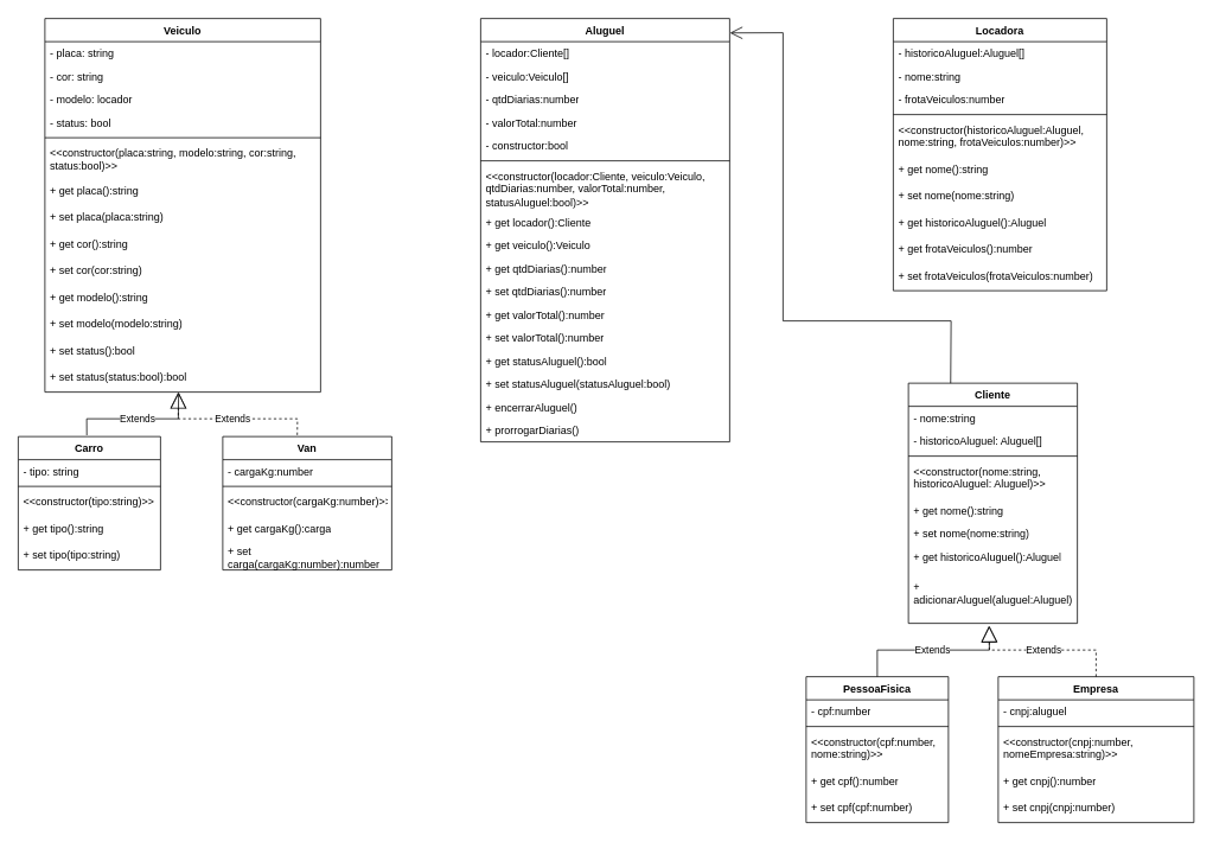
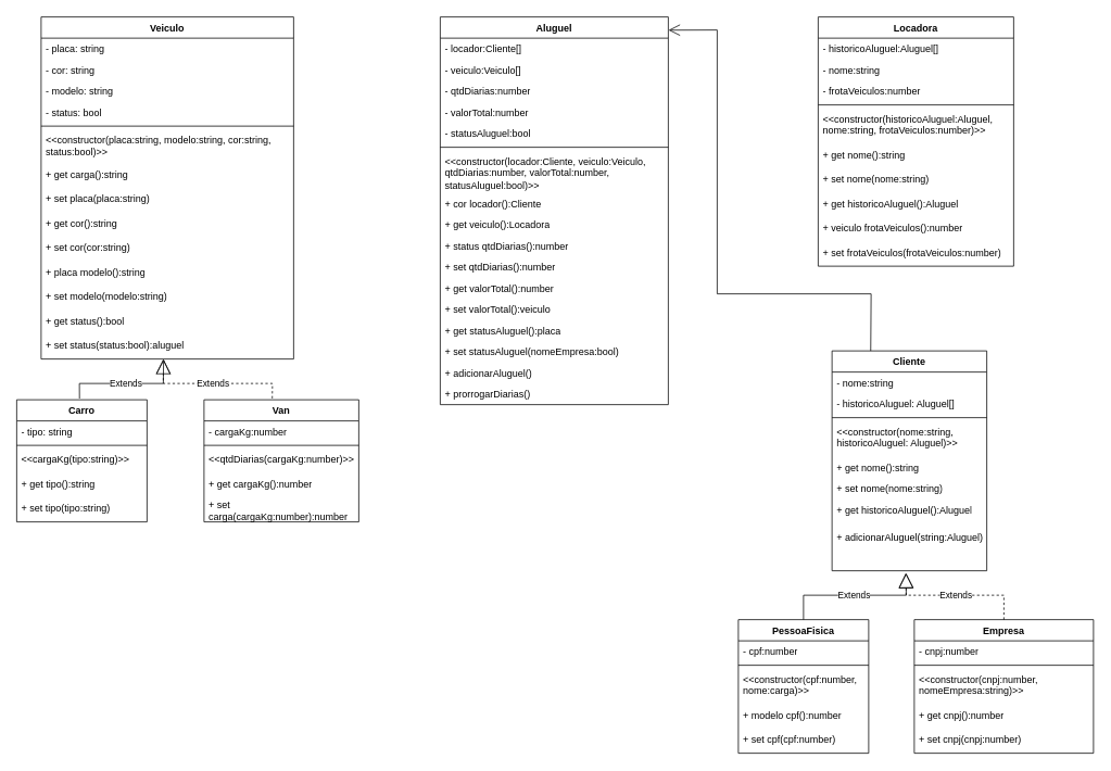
- <mxCell id="29" value="- modelo: locador" style="text;strokeColor=none;fillColor=none;align=left;verticalAlign=top;spacingLeft=4;spacingRight=4;overflow=hidden;rotatable=0;points=[[0,0.5],[1,0.5]];portConstraint=eastwest;whiteSpace=wrap;html=1;" parent="26" vertex="1"><mxGeometry y="78" width="310" height="26" as="geometry" /></mxCell>
+ <mxCell id="29" value="- modelo: string" style="text;strokeColor=none;fillColor=none;align=left;verticalAlign=top;spacingLeft=4;spacingRight=4;overflow=hidden;rotatable=0;points=[[0,0.5],[1,0.5]];portConstraint=eastwest;whiteSpace=wrap;html=1;" parent="26" vertex="1"><mxGeometry y="78" width="310" height="26" as="geometry" /></mxCell>
- <mxCell id="57" value="- constructor:bool" style="text;strokeColor=none;fillColor=none;align=left;verticalAlign=top;spacingLeft=4;spacingRight=4;overflow=hidden;rotatable=0;points=[[0,0.5],[1,0.5]];portConstraint=eastwest;whiteSpace=wrap;html=1;" parent="52" vertex="1"><mxGeometry y="130" width="280" height="26" as="geometry" /></mxCell>
+ <mxCell id="57" value="- statusAluguel:bool" style="text;strokeColor=none;fillColor=none;align=left;verticalAlign=top;spacingLeft=4;spacingRight=4;overflow=hidden;rotatable=0;points=[[0,0.5],[1,0.5]];portConstraint=eastwest;whiteSpace=wrap;html=1;" parent="52" vertex="1"><mxGeometry y="130" width="280" height="26" as="geometry" /></mxCell>
- <mxCell id="33" value="+ get placa():string" style="text;strokeColor=none;fillColor=none;align=left;verticalAlign=top;spacingLeft=4;spacingRight=4;overflow=hidden;rotatable=0;points=[[0,0.5],[1,0.5]];portConstraint=eastwest;whiteSpace=wrap;html=1;" parent="26" vertex="1"><mxGeometry y="180" width="310" height="30" as="geometry" /></mxCell>
+ <mxCell id="33" value="+ get carga():string" style="text;strokeColor=none;fillColor=none;align=left;verticalAlign=top;spacingLeft=4;spacingRight=4;overflow=hidden;rotatable=0;points=[[0,0.5],[1,0.5]];portConstraint=eastwest;whiteSpace=wrap;html=1;" parent="26" vertex="1"><mxGeometry y="180" width="310" height="30" as="geometry" /></mxCell>
- <mxCell id="60" value="+ get locador():Cliente" style="text;strokeColor=none;fillColor=none;align=left;verticalAlign=top;spacingLeft=4;spacingRight=4;overflow=hidden;rotatable=0;points=[[0,0.5],[1,0.5]];portConstraint=eastwest;whiteSpace=wrap;html=1;" parent="52" vertex="1"><mxGeometry y="216" width="280" height="26" as="geometry" /></mxCell>
+ <mxCell id="60" value="+ cor locador():Cliente" style="text;strokeColor=none;fillColor=none;align=left;verticalAlign=top;spacingLeft=4;spacingRight=4;overflow=hidden;rotatable=0;points=[[0,0.5],[1,0.5]];portConstraint=eastwest;whiteSpace=wrap;html=1;" parent="52" vertex="1"><mxGeometry y="216" width="280" height="26" as="geometry" /></mxCell>
- <mxCell id="61" value="+ get veiculo():Veiculo" style="text;strokeColor=none;fillColor=none;align=left;verticalAlign=top;spacingLeft=4;spacingRight=4;overflow=hidden;rotatable=0;points=[[0,0.5],[1,0.5]];portConstraint=eastwest;whiteSpace=wrap;html=1;" parent="52" vertex="1"><mxGeometry y="242" width="280" height="26" as="geometry" /></mxCell>
+ <mxCell id="61" value="+ get veiculo():Locadora" style="text;strokeColor=none;fillColor=none;align=left;verticalAlign=top;spacingLeft=4;spacingRight=4;overflow=hidden;rotatable=0;points=[[0,0.5],[1,0.5]];portConstraint=eastwest;whiteSpace=wrap;html=1;" parent="52" vertex="1"><mxGeometry y="242" width="280" height="26" as="geometry" /></mxCell>
- <mxCell id="50" value="+ get frotaVeiculos():number" style="text;strokeColor=none;fillColor=none;align=left;verticalAlign=top;spacingLeft=4;spacingRight=4;overflow=hidden;rotatable=0;points=[[0,0.5],[1,0.5]];portConstraint=eastwest;whiteSpace=wrap;html=1;" parent="41" vertex="1"><mxGeometry y="246" width="240" height="30" as="geometry" /></mxCell>
+ <mxCell id="50" value="+ veiculo frotaVeiculos():number" style="text;strokeColor=none;fillColor=none;align=left;verticalAlign=top;spacingLeft=4;spacingRight=4;overflow=hidden;rotatable=0;points=[[0,0.5],[1,0.5]];portConstraint=eastwest;whiteSpace=wrap;html=1;" parent="41" vertex="1"><mxGeometry y="246" width="240" height="30" as="geometry" /></mxCell>
- <mxCell id="62" value="+ get qtdDiarias():number" style="text;strokeColor=none;fillColor=none;align=left;verticalAlign=top;spacingLeft=4;spacingRight=4;overflow=hidden;rotatable=0;points=[[0,0.5],[1,0.5]];portConstraint=eastwest;whiteSpace=wrap;html=1;" parent="52" vertex="1"><mxGeometry y="268" width="280" height="26" as="geometry" /></mxCell>
+ <mxCell id="62" value="+ status qtdDiarias():number" style="text;strokeColor=none;fillColor=none;align=left;verticalAlign=top;spacingLeft=4;spacingRight=4;overflow=hidden;rotatable=0;points=[[0,0.5],[1,0.5]];portConstraint=eastwest;whiteSpace=wrap;html=1;" parent="52" vertex="1"><mxGeometry y="268" width="280" height="26" as="geometry" /></mxCell>
- <mxCell id="37" value="+ get modelo():string" style="text;strokeColor=none;fillColor=none;align=left;verticalAlign=top;spacingLeft=4;spacingRight=4;overflow=hidden;rotatable=0;points=[[0,0.5],[1,0.5]];portConstraint=eastwest;whiteSpace=wrap;html=1;" parent="26" vertex="1"><mxGeometry y="300" width="310" height="30" as="geometry" /></mxCell>
+ <mxCell id="37" value="+ placa modelo():string" style="text;strokeColor=none;fillColor=none;align=left;verticalAlign=top;spacingLeft=4;spacingRight=4;overflow=hidden;rotatable=0;points=[[0,0.5],[1,0.5]];portConstraint=eastwest;whiteSpace=wrap;html=1;" parent="26" vertex="1"><mxGeometry y="300" width="310" height="30" as="geometry" /></mxCell>
- <mxCell id="65" value="+ set valorTotal():number" style="text;strokeColor=none;fillColor=none;align=left;verticalAlign=top;spacingLeft=4;spacingRight=4;overflow=hidden;rotatable=0;points=[[0,0.5],[1,0.5]];portConstraint=eastwest;whiteSpace=wrap;html=1;" parent="52" vertex="1"><mxGeometry y="346" width="280" height="26" as="geometry" /></mxCell>
+ <mxCell id="65" value="+ set valorTotal():veiculo" style="text;strokeColor=none;fillColor=none;align=left;verticalAlign=top;spacingLeft=4;spacingRight=4;overflow=hidden;rotatable=0;points=[[0,0.5],[1,0.5]];portConstraint=eastwest;whiteSpace=wrap;html=1;" parent="52" vertex="1"><mxGeometry y="346" width="280" height="26" as="geometry" /></mxCell>
- <mxCell id="39" value="+ set status():bool" style="text;strokeColor=none;fillColor=none;align=left;verticalAlign=top;spacingLeft=4;spacingRight=4;overflow=hidden;rotatable=0;points=[[0,0.5],[1,0.5]];portConstraint=eastwest;whiteSpace=wrap;html=1;" parent="26" vertex="1"><mxGeometry y="360" width="310" height="30" as="geometry" /></mxCell>
+ <mxCell id="39" value="+ get status():bool" style="text;strokeColor=none;fillColor=none;align=left;verticalAlign=top;spacingLeft=4;spacingRight=4;overflow=hidden;rotatable=0;points=[[0,0.5],[1,0.5]];portConstraint=eastwest;whiteSpace=wrap;html=1;" parent="26" vertex="1"><mxGeometry y="360" width="310" height="30" as="geometry" /></mxCell>
- <mxCell id="66" value="+ get statusAluguel():bool" style="text;strokeColor=none;fillColor=none;align=left;verticalAlign=top;spacingLeft=4;spacingRight=4;overflow=hidden;rotatable=0;points=[[0,0.5],[1,0.5]];portConstraint=eastwest;whiteSpace=wrap;html=1;" parent="52" vertex="1"><mxGeometry y="372" width="280" height="26" as="geometry" /></mxCell>
+ <mxCell id="66" value="+ get statusAluguel():placa" style="text;strokeColor=none;fillColor=none;align=left;verticalAlign=top;spacingLeft=4;spacingRight=4;overflow=hidden;rotatable=0;points=[[0,0.5],[1,0.5]];portConstraint=eastwest;whiteSpace=wrap;html=1;" parent="52" vertex="1"><mxGeometry y="372" width="280" height="26" as="geometry" /></mxCell>
- <mxCell id="40" value="+ set status(status:bool):bool" style="text;strokeColor=none;fillColor=none;align=left;verticalAlign=top;spacingLeft=4;spacingRight=4;overflow=hidden;rotatable=0;points=[[0,0.5],[1,0.5]];portConstraint=eastwest;whiteSpace=wrap;html=1;" parent="26" vertex="1"><mxGeometry y="390" width="310" height="30" as="geometry" /></mxCell>
+ <mxCell id="40" value="+ set status(status:bool):aluguel" style="text;strokeColor=none;fillColor=none;align=left;verticalAlign=top;spacingLeft=4;spacingRight=4;overflow=hidden;rotatable=0;points=[[0,0.5],[1,0.5]];portConstraint=eastwest;whiteSpace=wrap;html=1;" parent="26" vertex="1"><mxGeometry y="390" width="310" height="30" as="geometry" /></mxCell>
- <mxCell id="67" value="+ set statusAluguel(statusAluguel:bool)" style="text;strokeColor=none;fillColor=none;align=left;verticalAlign=top;spacingLeft=4;spacingRight=4;overflow=hidden;rotatable=0;points=[[0,0.5],[1,0.5]];portConstraint=eastwest;whiteSpace=wrap;html=1;" parent="52" vertex="1"><mxGeometry y="398" width="280" height="26" as="geometry" /></mxCell>
+ <mxCell id="67" value="+ set statusAluguel(nomeEmpresa:bool)" style="text;strokeColor=none;fillColor=none;align=left;verticalAlign=top;spacingLeft=4;spacingRight=4;overflow=hidden;rotatable=0;points=[[0,0.5],[1,0.5]];portConstraint=eastwest;whiteSpace=wrap;html=1;" parent="52" vertex="1"><mxGeometry y="398" width="280" height="26" as="geometry" /></mxCell>
- <mxCell id="68" value="+ encerrarAluguel()" style="text;strokeColor=none;fillColor=none;align=left;verticalAlign=top;spacingLeft=4;spacingRight=4;overflow=hidden;rotatable=0;points=[[0,0.5],[1,0.5]];portConstraint=eastwest;whiteSpace=wrap;html=1;" parent="52" vertex="1"><mxGeometry y="424" width="280" height="26" as="geometry" /></mxCell>
+ <mxCell id="68" value="+ adicionarAluguel()" style="text;strokeColor=none;fillColor=none;align=left;verticalAlign=top;spacingLeft=4;spacingRight=4;overflow=hidden;rotatable=0;points=[[0,0.5],[1,0.5]];portConstraint=eastwest;whiteSpace=wrap;html=1;" parent="52" vertex="1"><mxGeometry y="424" width="280" height="26" as="geometry" /></mxCell>
- <mxCell id="5" value="&amp;lt;&amp;lt;constructor(tipo:string)&amp;gt;&amp;gt;" style="text;strokeColor=none;fillColor=none;align=left;verticalAlign=top;spacingLeft=4;spacingRight=4;overflow=hidden;rotatable=0;points=[[0,0.5],[1,0.5]];portConstraint=eastwest;whiteSpace=wrap;html=1;" parent="2" vertex="1"><mxGeometry y="60" width="160" height="30" as="geometry" /></mxCell>
+ <mxCell id="5" value="&amp;lt;&amp;lt;cargaKg(tipo:string)&amp;gt;&amp;gt;" style="text;strokeColor=none;fillColor=none;align=left;verticalAlign=top;spacingLeft=4;spacingRight=4;overflow=hidden;rotatable=0;points=[[0,0.5],[1,0.5]];portConstraint=eastwest;whiteSpace=wrap;html=1;" parent="2" vertex="1"><mxGeometry y="60" width="160" height="30" as="geometry" /></mxCell>
- <mxCell id="11" value="&amp;lt;&amp;lt;constructor(cargaKg:number)&amp;gt;&amp;gt;" style="text;strokeColor=none;fillColor=none;align=left;verticalAlign=top;spacingLeft=4;spacingRight=4;overflow=hidden;rotatable=0;points=[[0,0.5],[1,0.5]];portConstraint=eastwest;whiteSpace=wrap;html=1;" parent="8" vertex="1"><mxGeometry y="60" width="190" height="30" as="geometry" /></mxCell>
+ <mxCell id="11" value="&amp;lt;&amp;lt;qtdDiarias(cargaKg:number)&amp;gt;&amp;gt;" style="text;strokeColor=none;fillColor=none;align=left;verticalAlign=top;spacingLeft=4;spacingRight=4;overflow=hidden;rotatable=0;points=[[0,0.5],[1,0.5]];portConstraint=eastwest;whiteSpace=wrap;html=1;" parent="8" vertex="1"><mxGeometry y="60" width="190" height="30" as="geometry" /></mxCell>
- <mxCell id="12" value="+ get cargaKg():carga" style="text;strokeColor=none;fillColor=none;align=left;verticalAlign=top;spacingLeft=4;spacingRight=4;overflow=hidden;rotatable=0;points=[[0,0.5],[1,0.5]];portConstraint=eastwest;whiteSpace=wrap;html=1;" parent="8" vertex="1"><mxGeometry y="90" width="190" height="26" as="geometry" /></mxCell>
+ <mxCell id="12" value="+ get cargaKg():number" style="text;strokeColor=none;fillColor=none;align=left;verticalAlign=top;spacingLeft=4;spacingRight=4;overflow=hidden;rotatable=0;points=[[0,0.5],[1,0.5]];portConstraint=eastwest;whiteSpace=wrap;html=1;" parent="8" vertex="1"><mxGeometry y="90" width="190" height="26" as="geometry" /></mxCell>
- <mxCell id="78" value="+ adicionarAluguel(aluguel:Aluguel)" style="text;strokeColor=none;fillColor=none;align=left;verticalAlign=top;spacingLeft=4;spacingRight=4;overflow=hidden;rotatable=0;points=[[0,0.5],[1,0.5]];portConstraint=eastwest;whiteSpace=wrap;html=1;" parent="70" vertex="1"><mxGeometry y="216" width="190" height="54" as="geometry" /></mxCell>
+ <mxCell id="78" value="+ adicionarAluguel(string:Aluguel)" style="text;strokeColor=none;fillColor=none;align=left;verticalAlign=top;spacingLeft=4;spacingRight=4;overflow=hidden;rotatable=0;points=[[0,0.5],[1,0.5]];portConstraint=eastwest;whiteSpace=wrap;html=1;" parent="70" vertex="1"><mxGeometry y="216" width="190" height="54" as="geometry" /></mxCell>
- <mxCell id="21" value="- cnpj:aluguel" style="text;strokeColor=none;fillColor=none;align=left;verticalAlign=top;spacingLeft=4;spacingRight=4;overflow=hidden;rotatable=0;points=[[0,0.5],[1,0.5]];portConstraint=eastwest;whiteSpace=wrap;html=1;" parent="20" vertex="1"><mxGeometry y="26" width="220" height="26" as="geometry" /></mxCell>
+ <mxCell id="21" value="- cnpj:number" style="text;strokeColor=none;fillColor=none;align=left;verticalAlign=top;spacingLeft=4;spacingRight=4;overflow=hidden;rotatable=0;points=[[0,0.5],[1,0.5]];portConstraint=eastwest;whiteSpace=wrap;html=1;" parent="20" vertex="1"><mxGeometry y="26" width="220" height="26" as="geometry" /></mxCell>
- <mxCell id="17" value="&amp;lt;&amp;lt;constructor(cpf:number, nome:string)&amp;gt;&amp;gt;" style="text;strokeColor=none;fillColor=none;align=left;verticalAlign=top;spacingLeft=4;spacingRight=4;overflow=hidden;rotatable=0;points=[[0,0.5],[1,0.5]];portConstraint=eastwest;whiteSpace=wrap;html=1;" parent="14" vertex="1"><mxGeometry y="60" width="160" height="44" as="geometry" /></mxCell>
+ <mxCell id="17" value="&amp;lt;&amp;lt;constructor(cpf:number, nome:carga)&amp;gt;&amp;gt;" style="text;strokeColor=none;fillColor=none;align=left;verticalAlign=top;spacingLeft=4;spacingRight=4;overflow=hidden;rotatable=0;points=[[0,0.5],[1,0.5]];portConstraint=eastwest;whiteSpace=wrap;html=1;" parent="14" vertex="1"><mxGeometry y="60" width="160" height="44" as="geometry" /></mxCell>
- <mxCell id="18" value="+ get cpf():number" style="text;strokeColor=none;fillColor=none;align=left;verticalAlign=top;spacingLeft=4;spacingRight=4;overflow=hidden;rotatable=0;points=[[0,0.5],[1,0.5]];portConstraint=eastwest;whiteSpace=wrap;html=1;" parent="14" vertex="1"><mxGeometry y="104" width="160" height="30" as="geometry" /></mxCell>
+ <mxCell id="18" value="+ modelo cpf():number" style="text;strokeColor=none;fillColor=none;align=left;verticalAlign=top;spacingLeft=4;spacingRight=4;overflow=hidden;rotatable=0;points=[[0,0.5],[1,0.5]];portConstraint=eastwest;whiteSpace=wrap;html=1;" parent="14" vertex="1"><mxGeometry y="104" width="160" height="30" as="geometry" /></mxCell>
